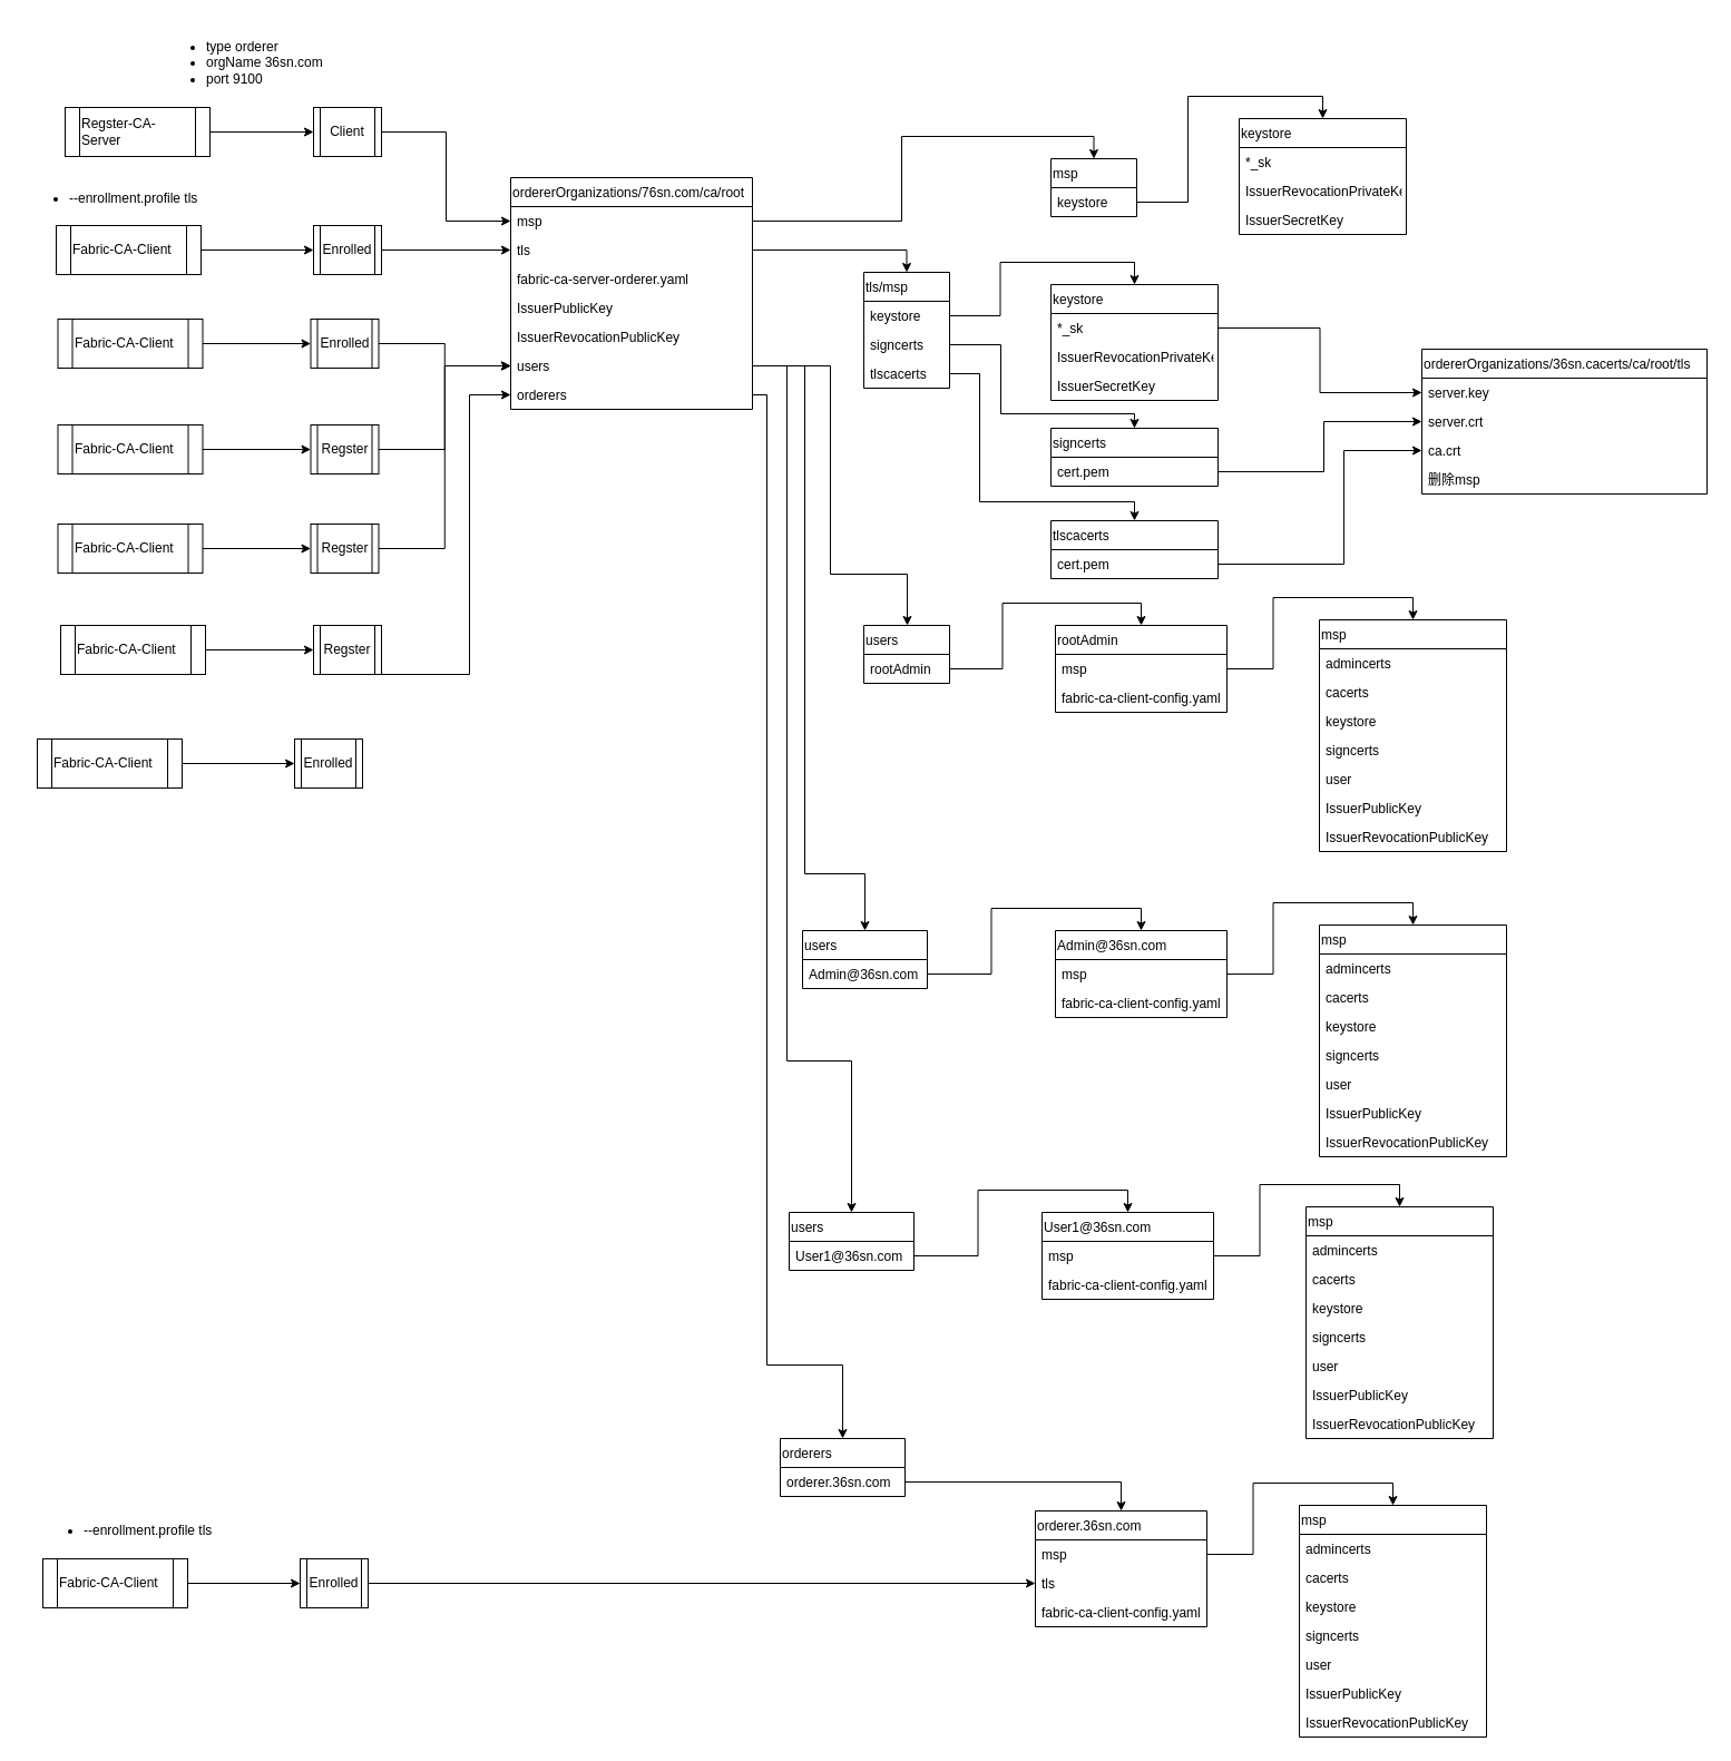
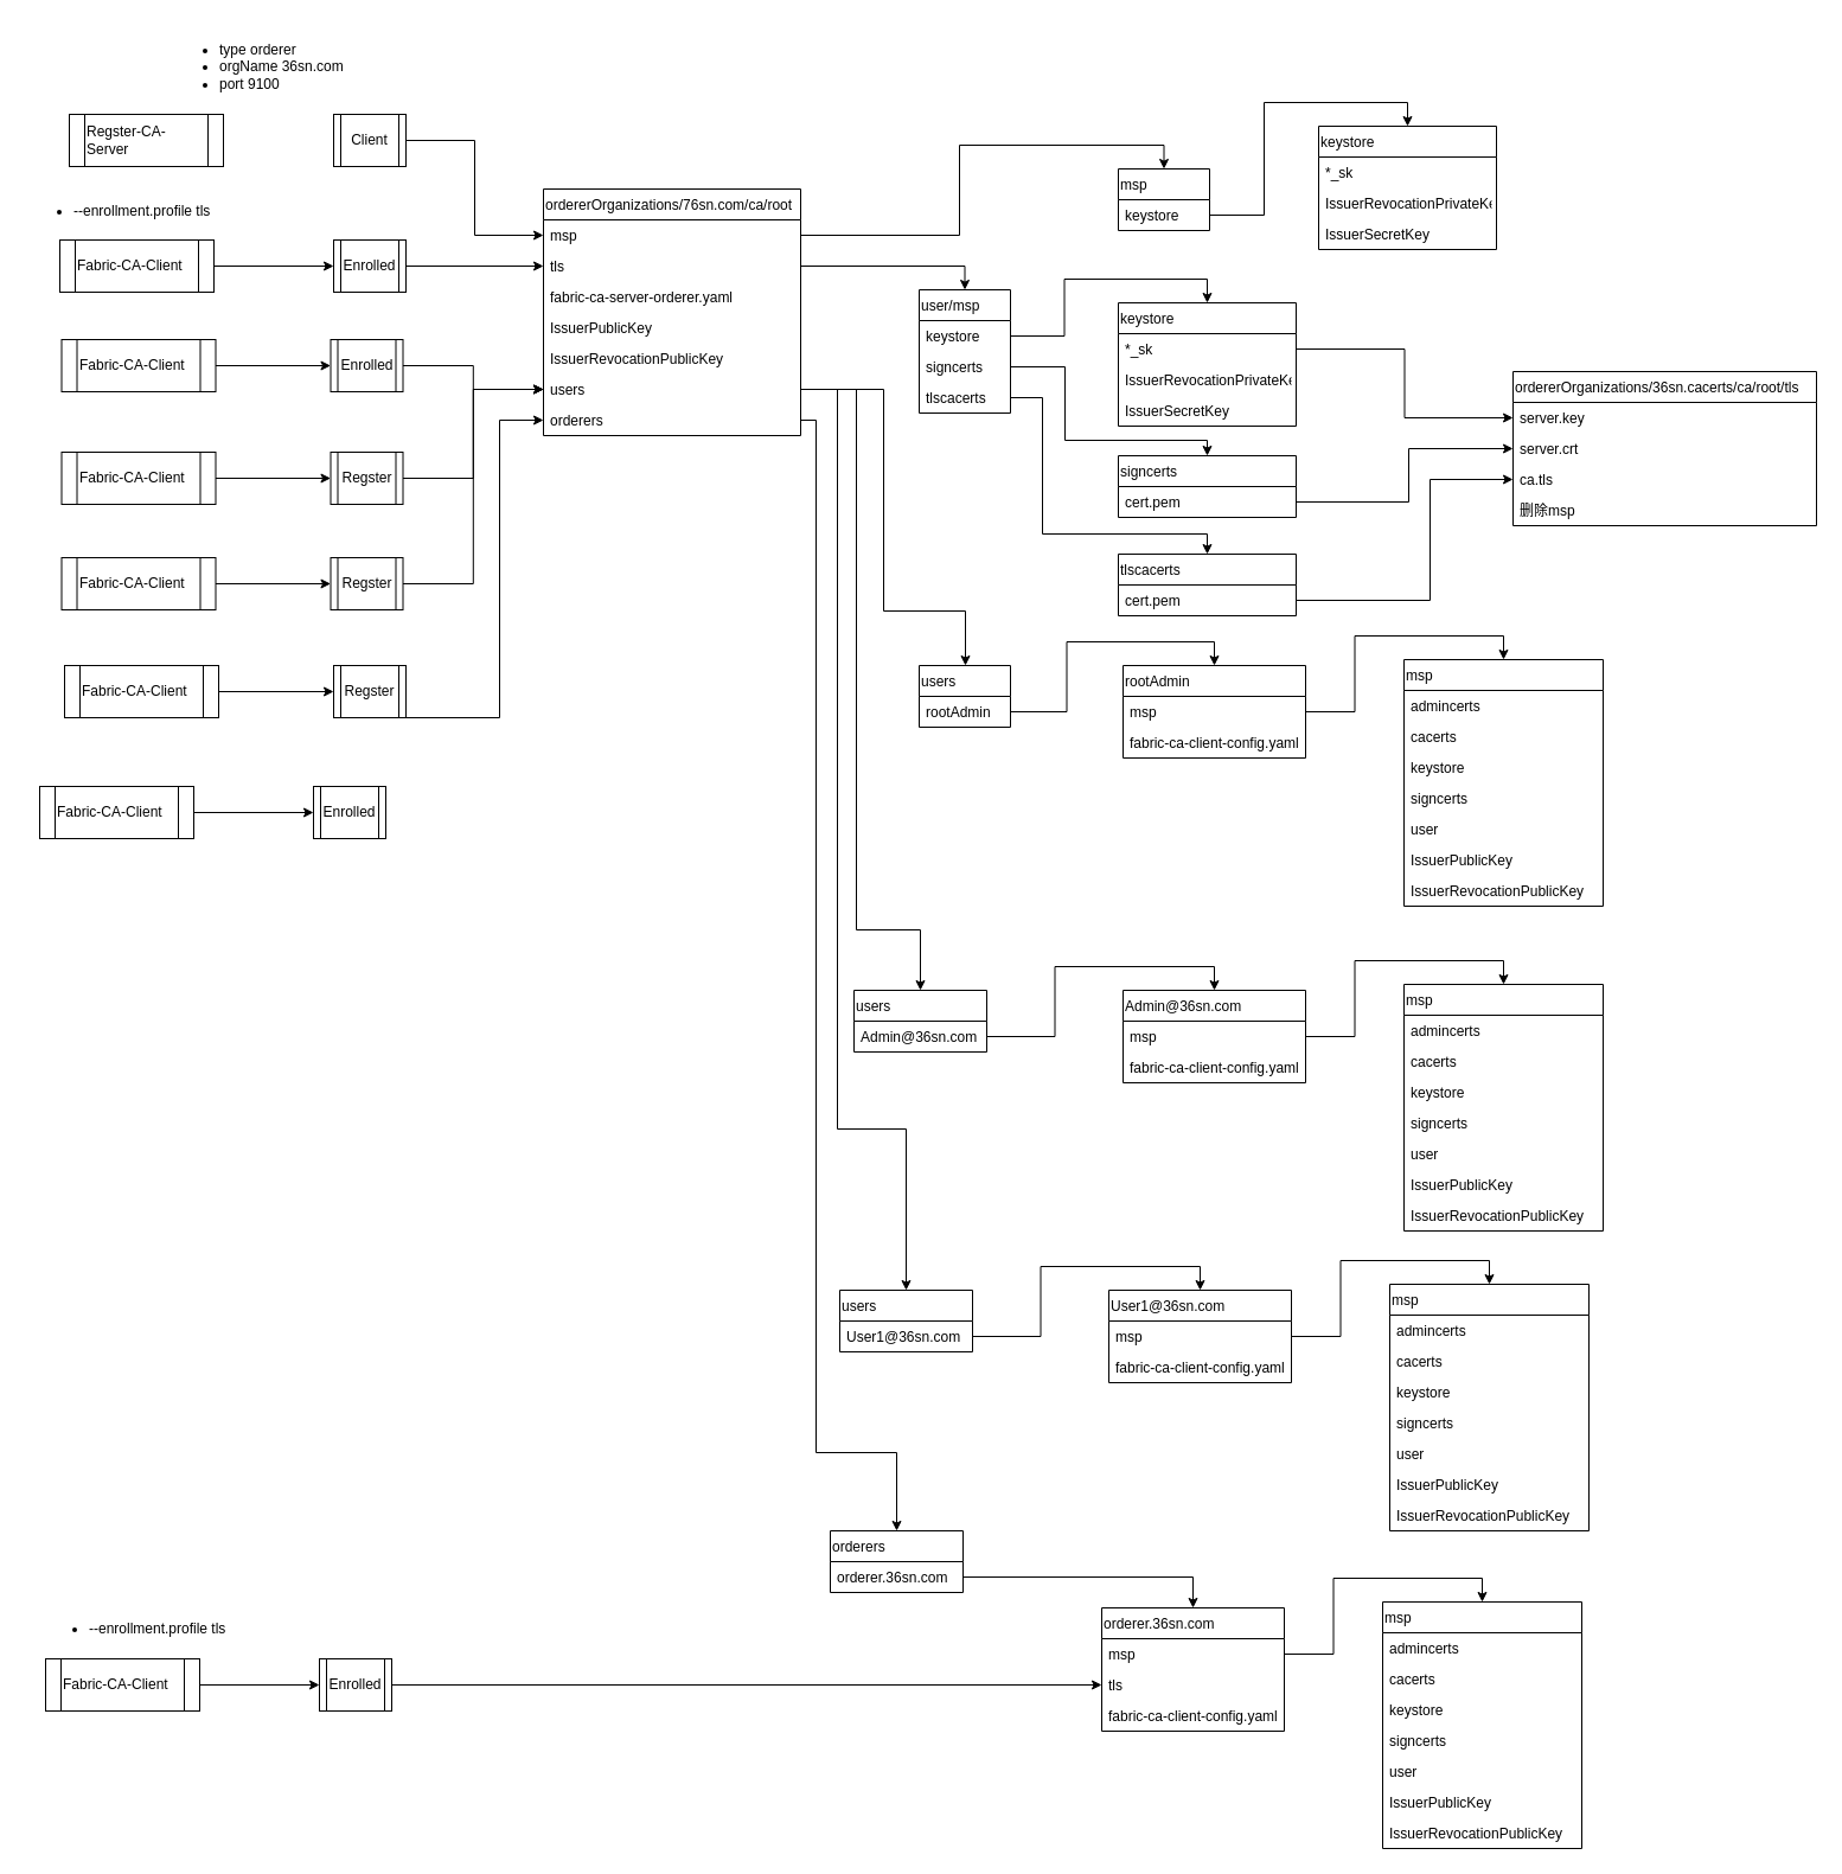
- <mxCell id="2" style="edgeStyle=orthogonalEdgeStyle;rounded=0;orthogonalLoop=1;jettySize=auto;html=1;exitX=1;exitY=0.5;exitDx=0;exitDy=0;align=left;" edge="1" parent="1" source="3" target="23"><mxGeometry relative="1" as="geometry" /></mxCell>
- <mxCell id="27" value="tls/msp" style="swimlane;fontStyle=0;childLayout=stackLayout;horizontal=1;startSize=26;fillColor=none;horizontalStack=0;resizeParent=1;resizeParentMax=0;resizeLast=0;collapsible=1;marginBottom=0;align=left;" vertex="1" parent="1"><mxGeometry x="775" y="244" width="77" height="104" as="geometry" /></mxCell>
+ <mxCell id="27" value="user/msp" style="swimlane;fontStyle=0;childLayout=stackLayout;horizontal=1;startSize=26;fillColor=none;horizontalStack=0;resizeParent=1;resizeParentMax=0;resizeLast=0;collapsible=1;marginBottom=0;align=left;" vertex="1" parent="1"><mxGeometry x="775" y="244" width="77" height="104" as="geometry" /></mxCell>
- <mxCell id="46" value="ca.crt" style="text;strokeColor=none;fillColor=none;align=left;verticalAlign=top;spacingLeft=4;spacingRight=4;overflow=hidden;rotatable=0;points=[[0,0.5],[1,0.5]];portConstraint=eastwest;" vertex="1" parent="43"><mxGeometry y="78" width="256" height="26" as="geometry" /></mxCell>
+ <mxCell id="46" value="ca.tls" style="text;strokeColor=none;fillColor=none;align=left;verticalAlign=top;spacingLeft=4;spacingRight=4;overflow=hidden;rotatable=0;points=[[0,0.5],[1,0.5]];portConstraint=eastwest;" vertex="1" parent="43"><mxGeometry y="78" width="256" height="26" as="geometry" /></mxCell>
